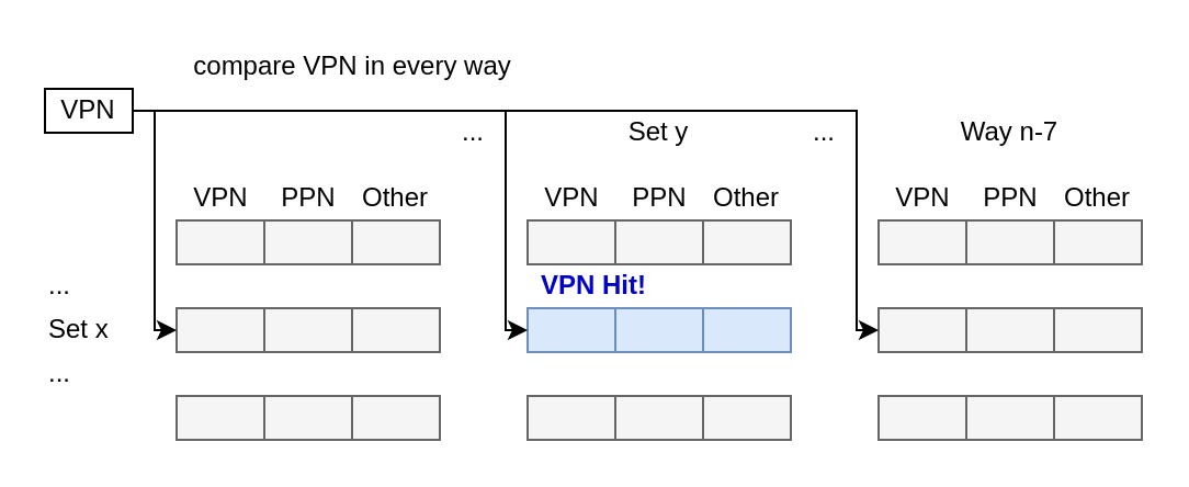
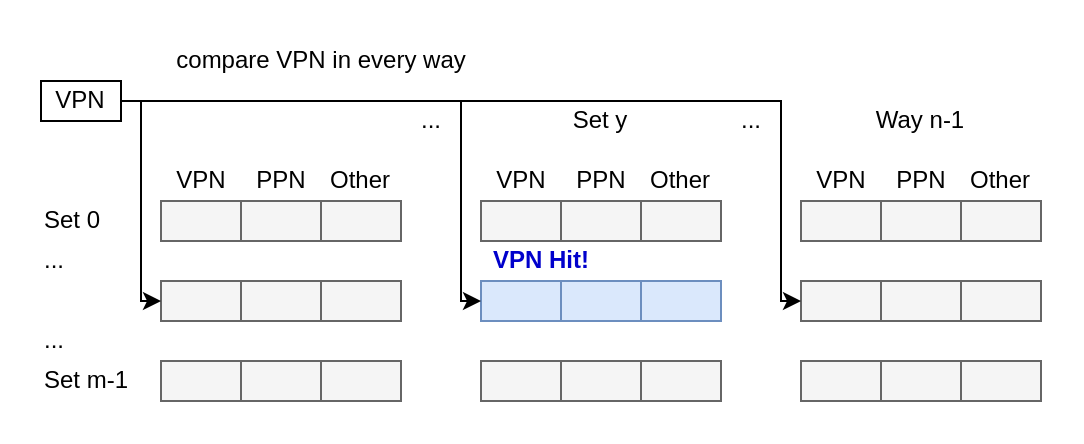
- <mxCell id="47" value="Way n-7" style="text;html=1;strokeColor=none;fillColor=none;align=center;verticalAlign=middle;whiteSpace=wrap;rounded=0;" parent="34" vertex="1"><mxGeometry x="30" width="60" height="20" as="geometry" /></mxCell>
+ <mxCell id="47" value="Way n-1" style="text;html=1;strokeColor=none;fillColor=none;align=center;verticalAlign=middle;whiteSpace=wrap;rounded=0;" parent="34" vertex="1"><mxGeometry x="30" width="60" height="20" as="geometry" /></mxCell>
+ <mxCell id="2" value="Set 0" style="text;html=1;align=left;verticalAlign=middle;resizable=0;points=[];autosize=1;" parent="1" vertex="1"><mxGeometry x="20" y="100" width="40" height="20" as="geometry" /></mxCell>
- <mxCell id="3" value="Set x" style="text;html=1;align=left;verticalAlign=middle;resizable=0;points=[];autosize=1;" parent="1" vertex="1"><mxGeometry x="20" y="140" width="40" height="20" as="geometry" /></mxCell>
+ <mxCell id="5" value="Set m-1" style="text;html=1;align=left;verticalAlign=middle;resizable=0;points=[];autosize=1;" parent="1" vertex="1"><mxGeometry x="20" y="180" width="60" height="20" as="geometry" /></mxCell>
